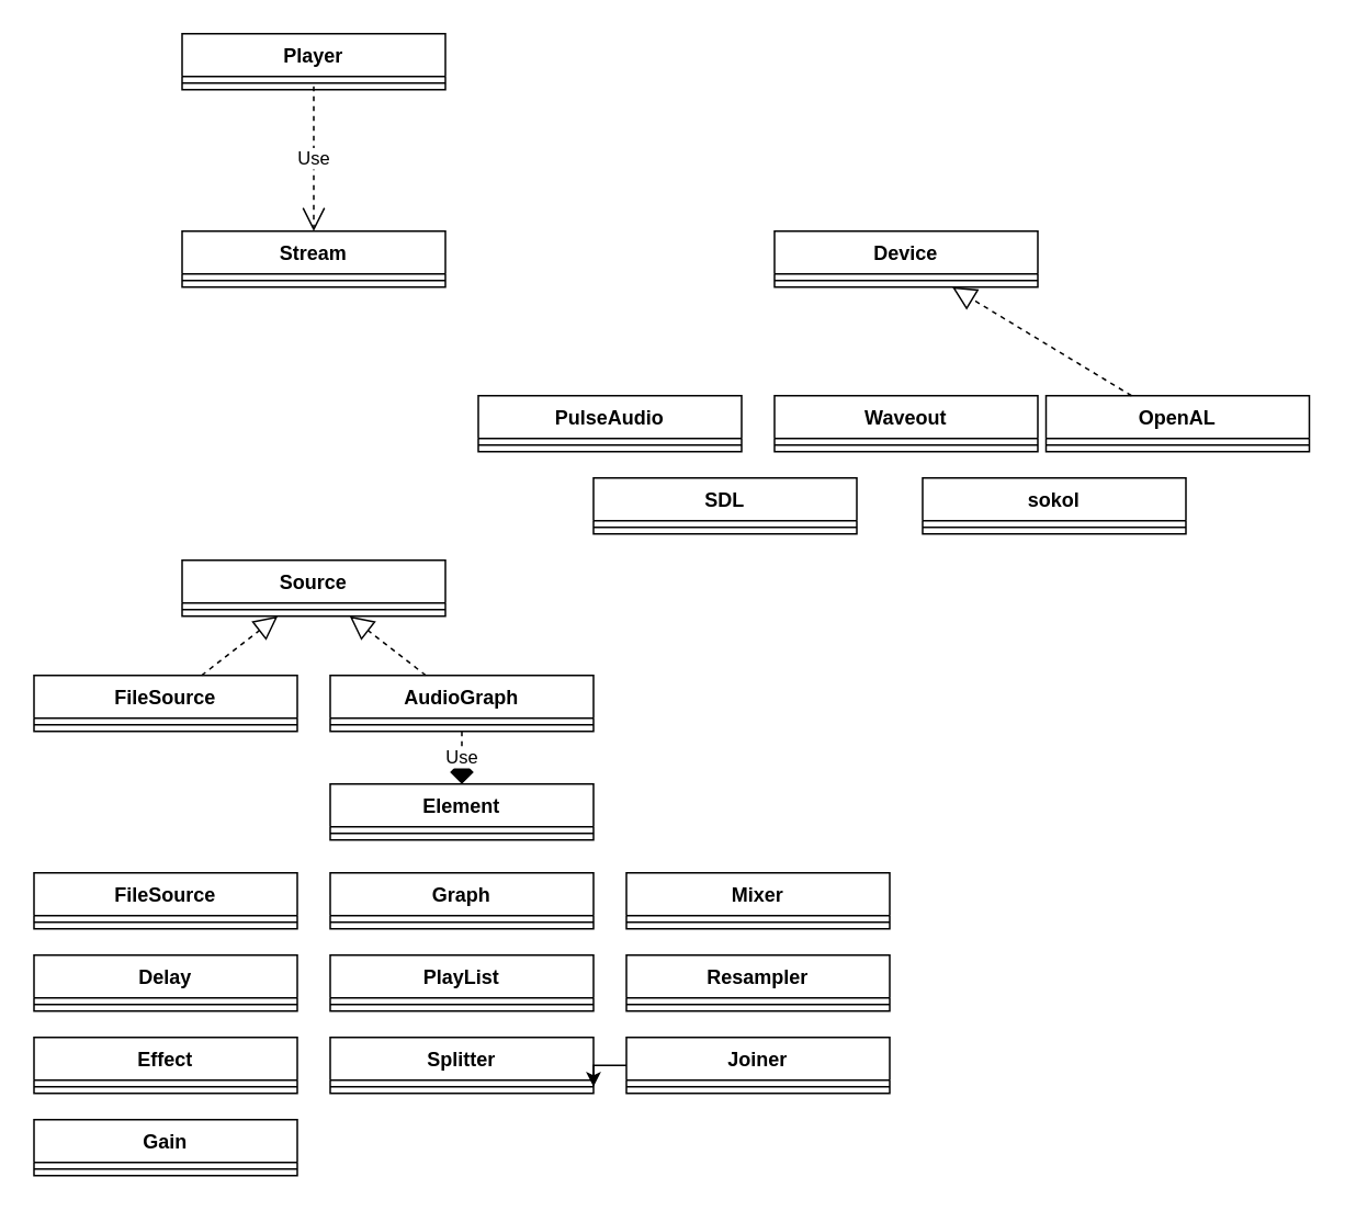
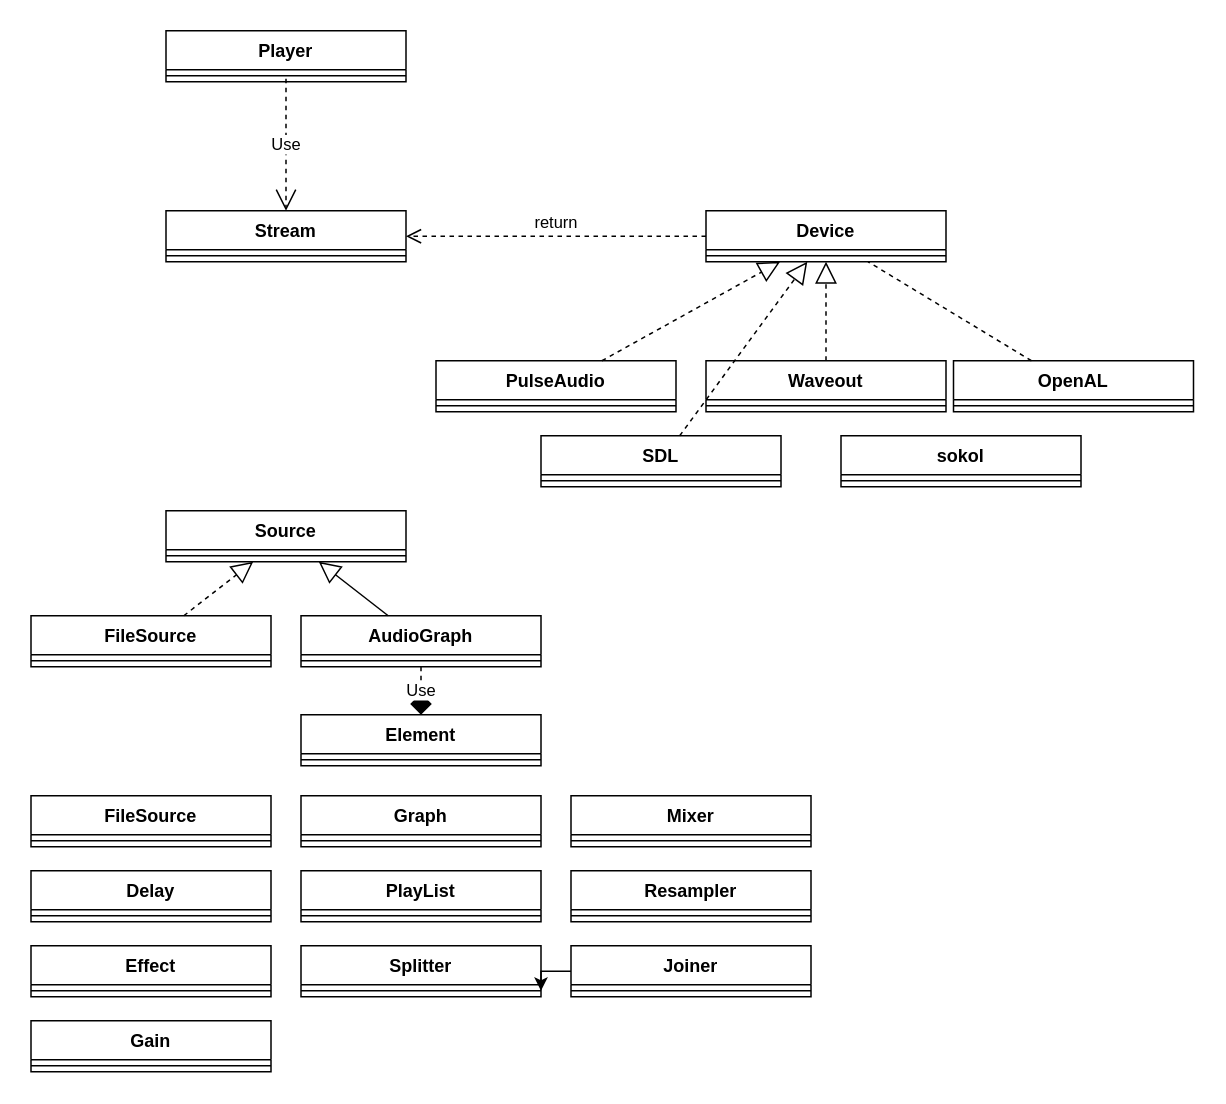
+ <mxCell id="23" value="return" style="html=1;verticalAlign=bottom;endArrow=open;dashed=1;endSize=8;curved=0;rounded=0;" edge="1" parent="1" source="6" target="4"><mxGeometry relative="1" as="geometry"><mxPoint x="350" y="520" as="sourcePoint" /><mxPoint x="270" y="520" as="targetPoint" /></mxGeometry></mxCell>
- <mxCell id="21" value="" style="endArrow=block;dashed=1;endFill=0;endSize=12;html=1;rounded=0;" edge="1" parent="1" source="12" target="6"><mxGeometry width="160" relative="1" as="geometry"><mxPoint x="490" y="460" as="sourcePoint" /><mxPoint x="650" y="460" as="targetPoint" /></mxGeometry></mxCell>
+ <mxCell id="21" value="" style="endArrow=none;dashed=1;endFill=0;endSize=12;html=1;rounded=0;" edge="1" parent="1" source="12" target="6"><mxGeometry width="160" relative="1" as="geometry"><mxPoint x="490" y="460" as="sourcePoint" /><mxPoint x="650" y="460" as="targetPoint" /></mxGeometry></mxCell>
+ <mxCell id="19" value="" style="endArrow=block;dashed=1;endFill=0;endSize=12;html=1;rounded=0;" edge="1" parent="1" source="8" target="6"><mxGeometry width="160" relative="1" as="geometry"><mxPoint x="290" y="490" as="sourcePoint" /><mxPoint x="450" y="490" as="targetPoint" /></mxGeometry></mxCell>
+ <mxCell id="20" value="" style="endArrow=block;dashed=1;endFill=0;endSize=12;html=1;rounded=0;" edge="1" parent="1" source="10" target="6"><mxGeometry width="160" relative="1" as="geometry"><mxPoint x="490" y="440" as="sourcePoint" /><mxPoint x="650" y="440" as="targetPoint" /></mxGeometry></mxCell>
+ <mxCell id="22" value="" style="endArrow=block;dashed=1;endFill=0;endSize=12;html=1;rounded=0;" edge="1" parent="1" source="16" target="6"><mxGeometry width="160" relative="1" as="geometry"><mxPoint x="390" y="460" as="sourcePoint" /><mxPoint x="550" y="460" as="targetPoint" /></mxGeometry></mxCell>
- <mxCell id="31" value="" style="endArrow=block;dashed=1;endFill=0;endSize=12;html=1;rounded=0;" edge="1" parent="1" source="26" target="24"><mxGeometry width="160" relative="1" as="geometry"><mxPoint x="150" y="540" as="sourcePoint" /><mxPoint x="310" y="540" as="targetPoint" /></mxGeometry></mxCell>
+ <mxCell id="31" value="" style="endArrow=block;dashed=0;endFill=0;endSize=12;html=1;rounded=0;" edge="1" parent="1" source="26" target="24"><mxGeometry width="160" relative="1" as="geometry"><mxPoint x="150" y="540" as="sourcePoint" /><mxPoint x="310" y="540" as="targetPoint" /></mxGeometry></mxCell>
